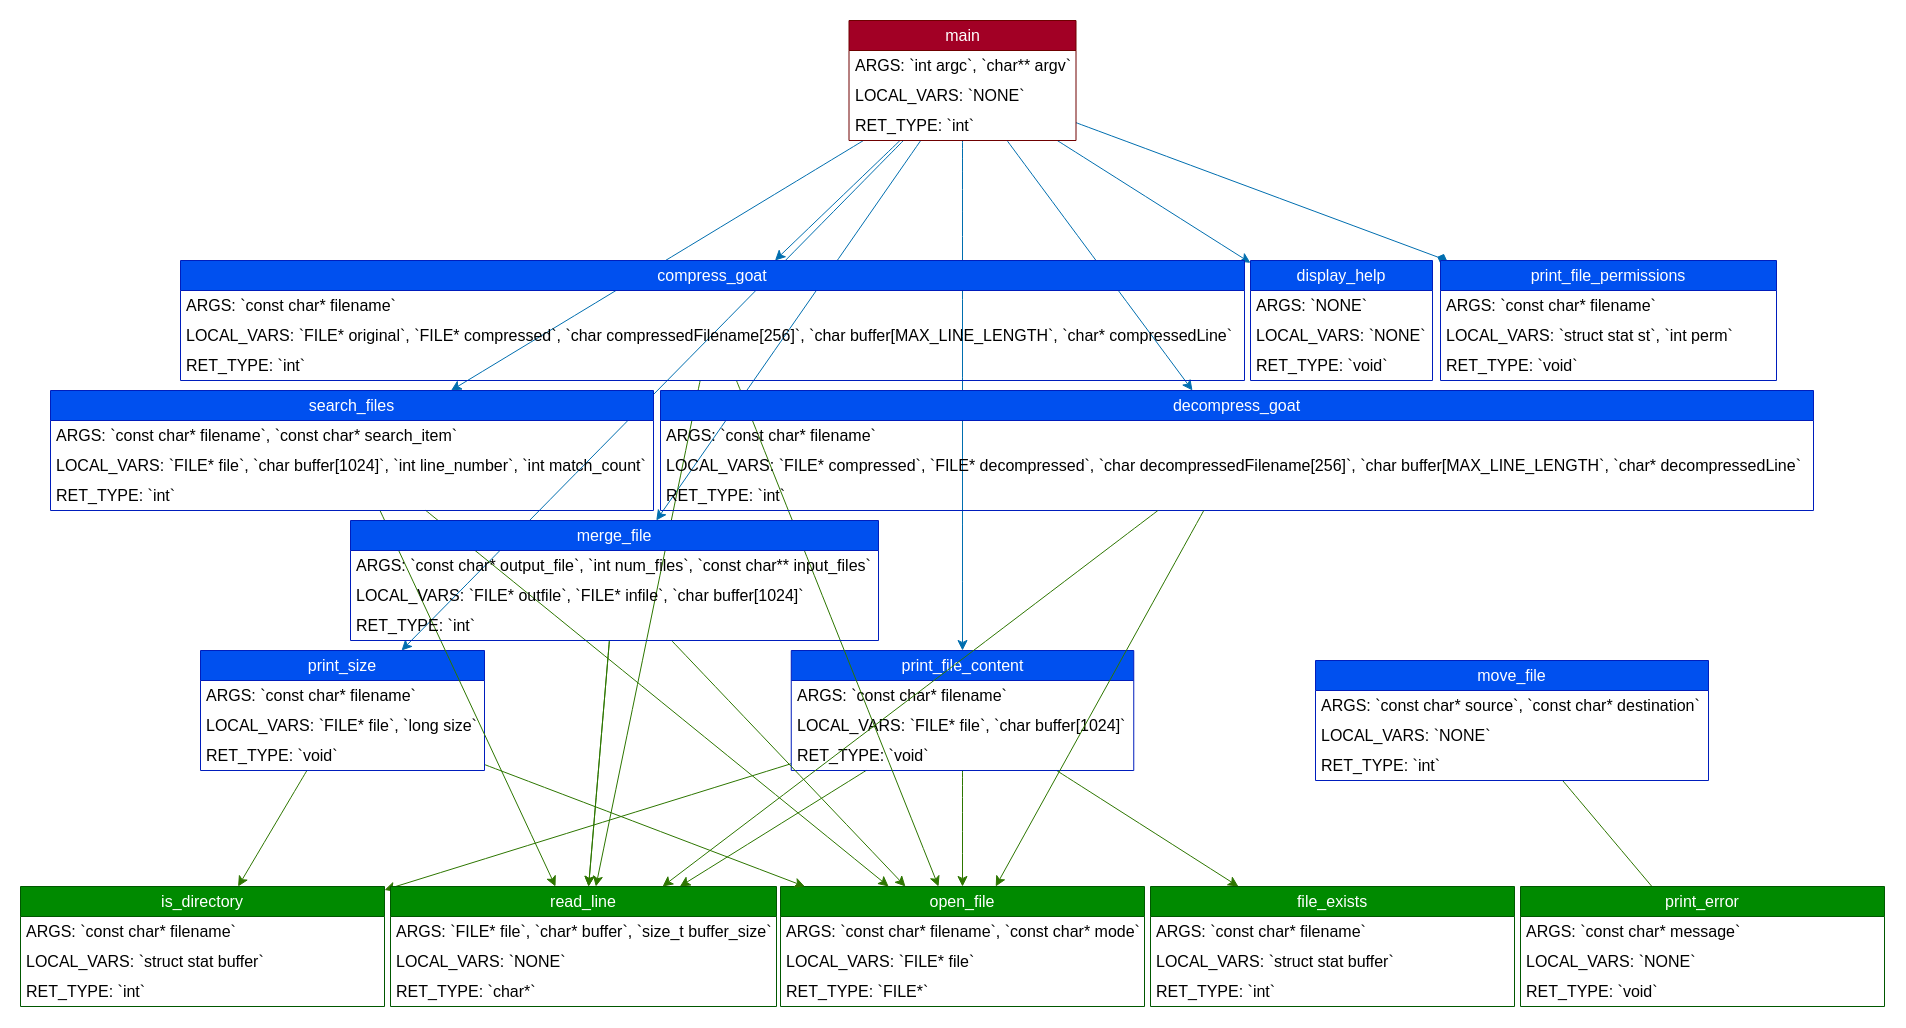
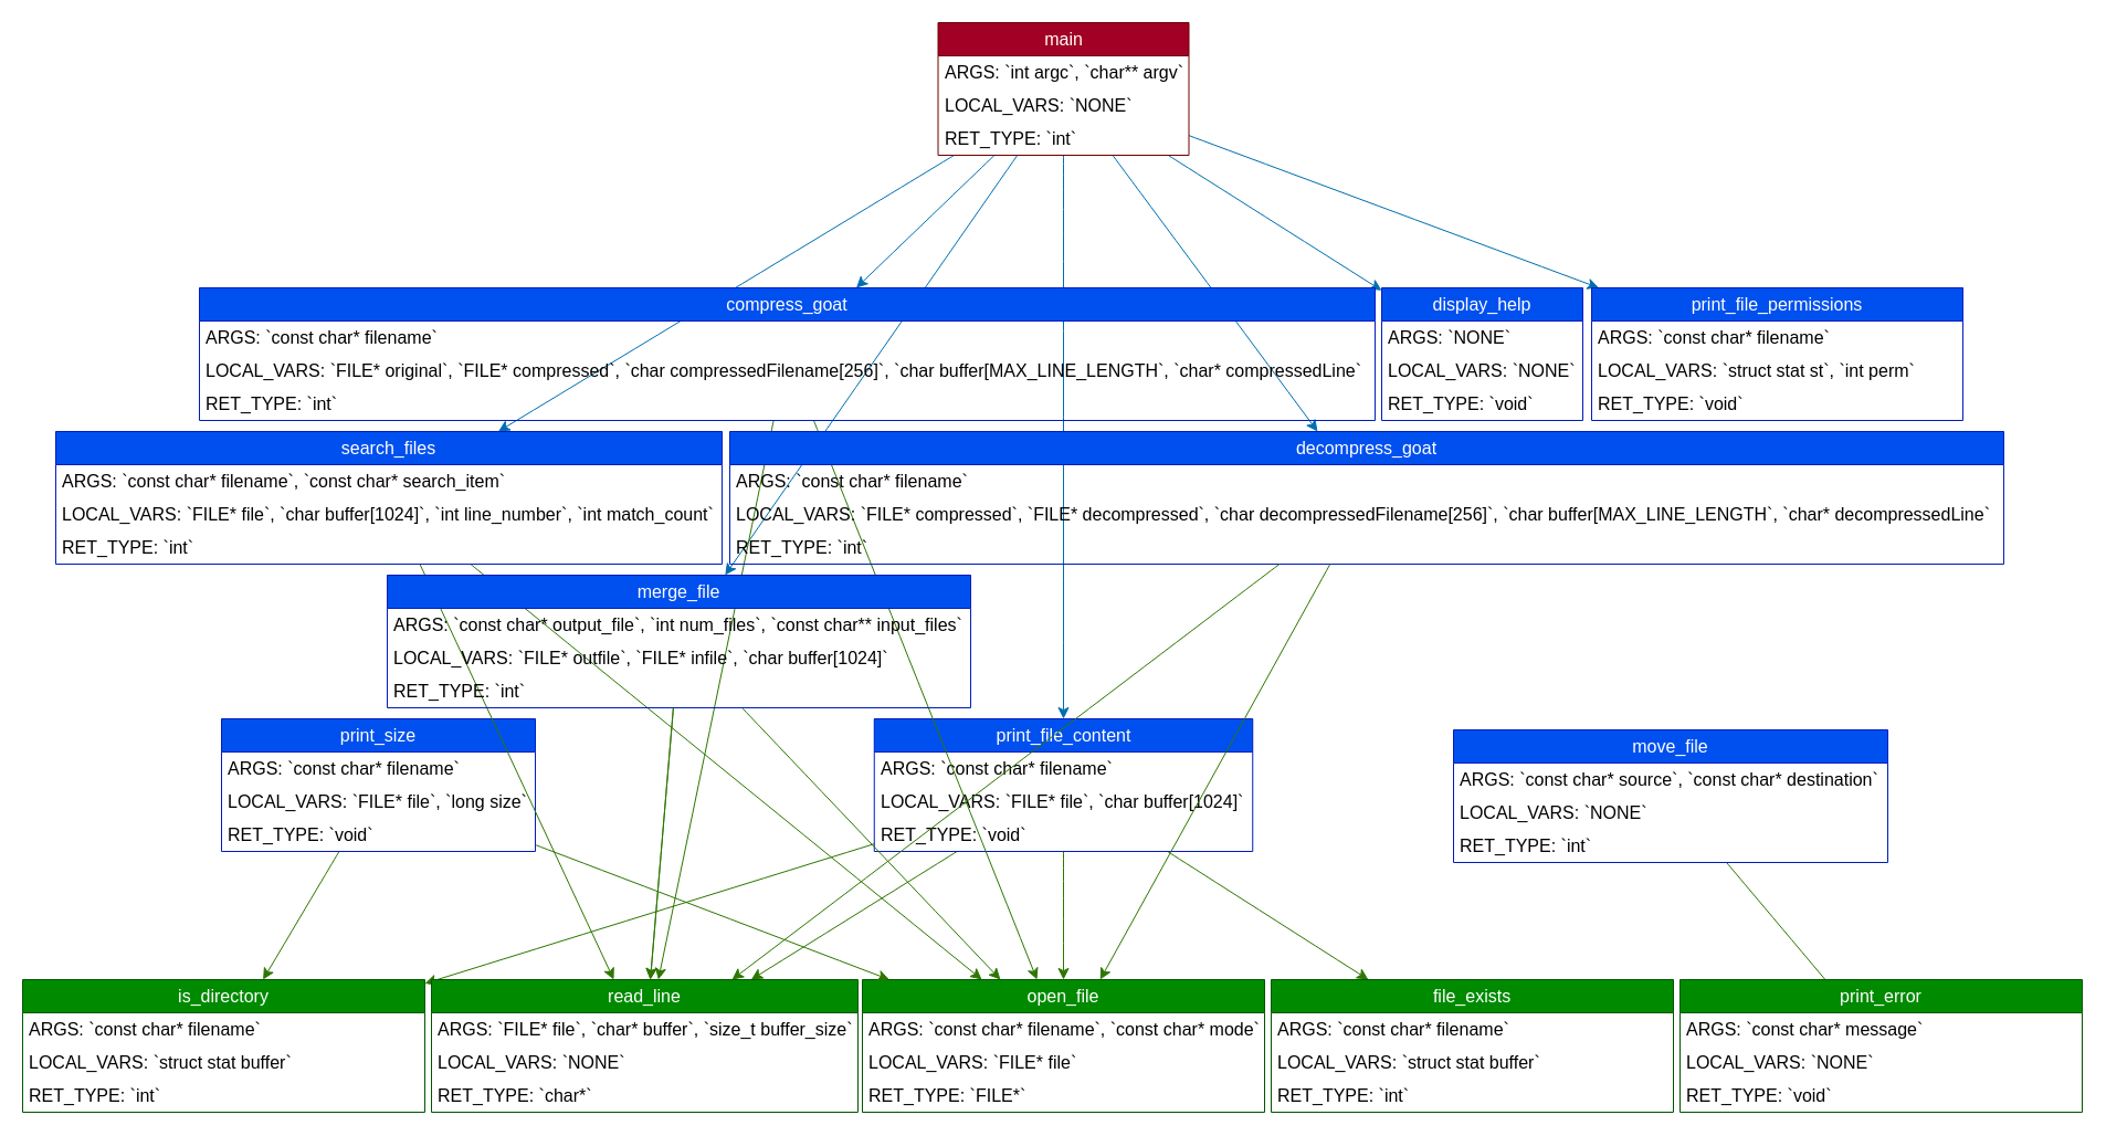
- <mxCell id="9" style="edgeStyle=none;curved=1;rounded=0;orthogonalLoop=1;jettySize=auto;html=1;fontSize=12;startSize=8;endSize=8;fillColor=#1ba1e2;strokeColor=#006EAF;" edge="1" parent="1" source="14" target="32"><mxGeometry relative="1" as="geometry" /></mxCell>
- <mxCell id="13" style="edgeStyle=none;curved=1;rounded=0;orthogonalLoop=1;jettySize=auto;html=1;fontSize=12;startSize=8;endSize=8;fillColor=#1ba1e2;strokeColor=#006EAF;endArrow=diamond;" edge="1" parent="1" source="14" target="55"><mxGeometry relative="1" as="geometry" /></mxCell>
+ <mxCell id="13" style="edgeStyle=none;curved=1;rounded=0;orthogonalLoop=1;jettySize=auto;html=1;fontSize=12;startSize=8;endSize=8;fillColor=#1ba1e2;strokeColor=#006EAF;" edge="1" parent="1" source="14" target="55"><mxGeometry relative="1" as="geometry" /></mxCell>
